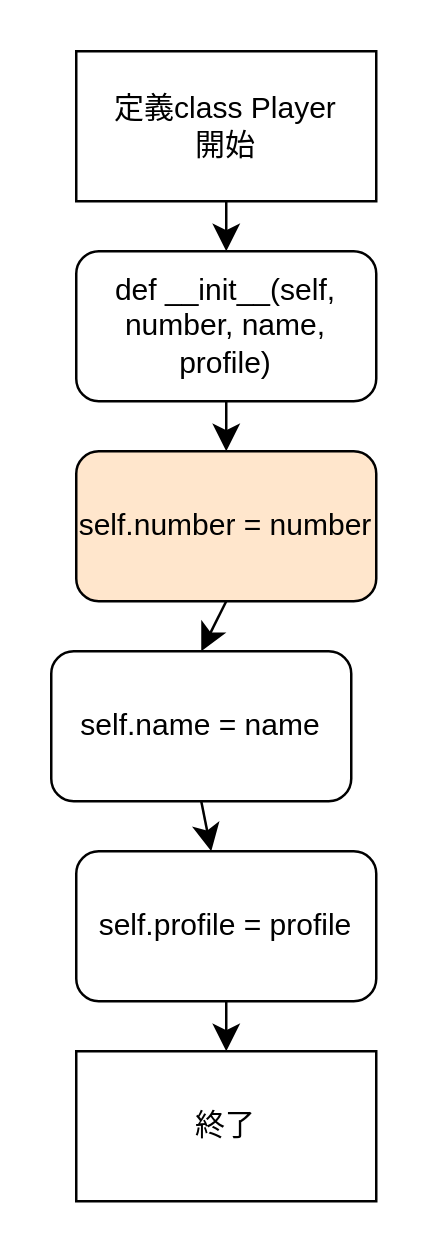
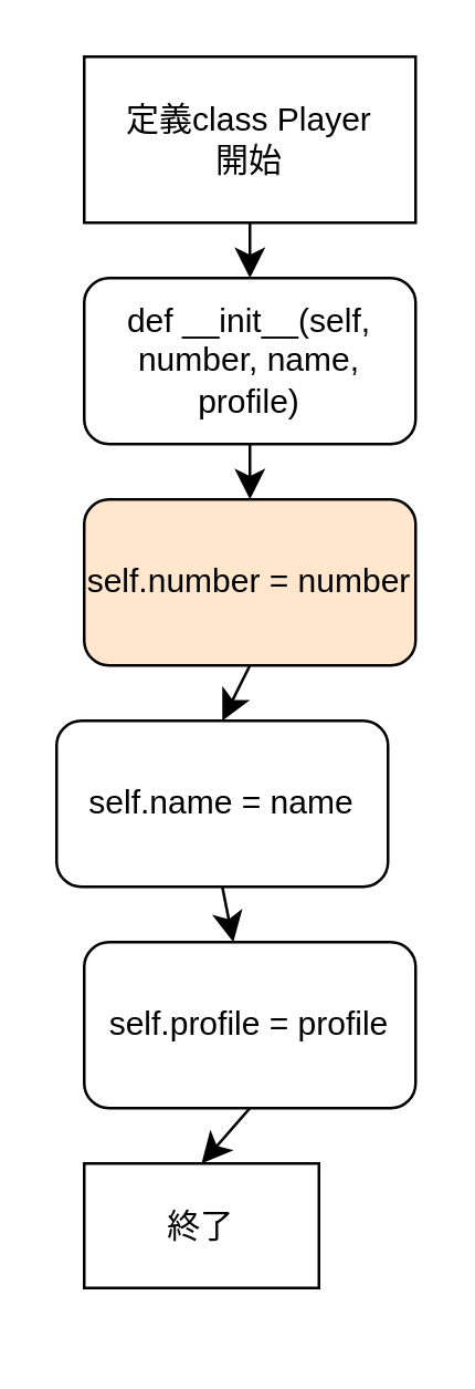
- <mxCell id="12" value="終了" style="rounded=0;whiteSpace=wrap;html=1;" vertex="1" parent="1"><mxGeometry x="30" y="420" width="120" height="60" as="geometry" /></mxCell>
+ <mxCell id="12" value="終了" style="rounded=0;whiteSpace=wrap;html=1;" vertex="1" parent="1"><mxGeometry x="30" y="420" width="85" height="45" as="geometry" /></mxCell>
